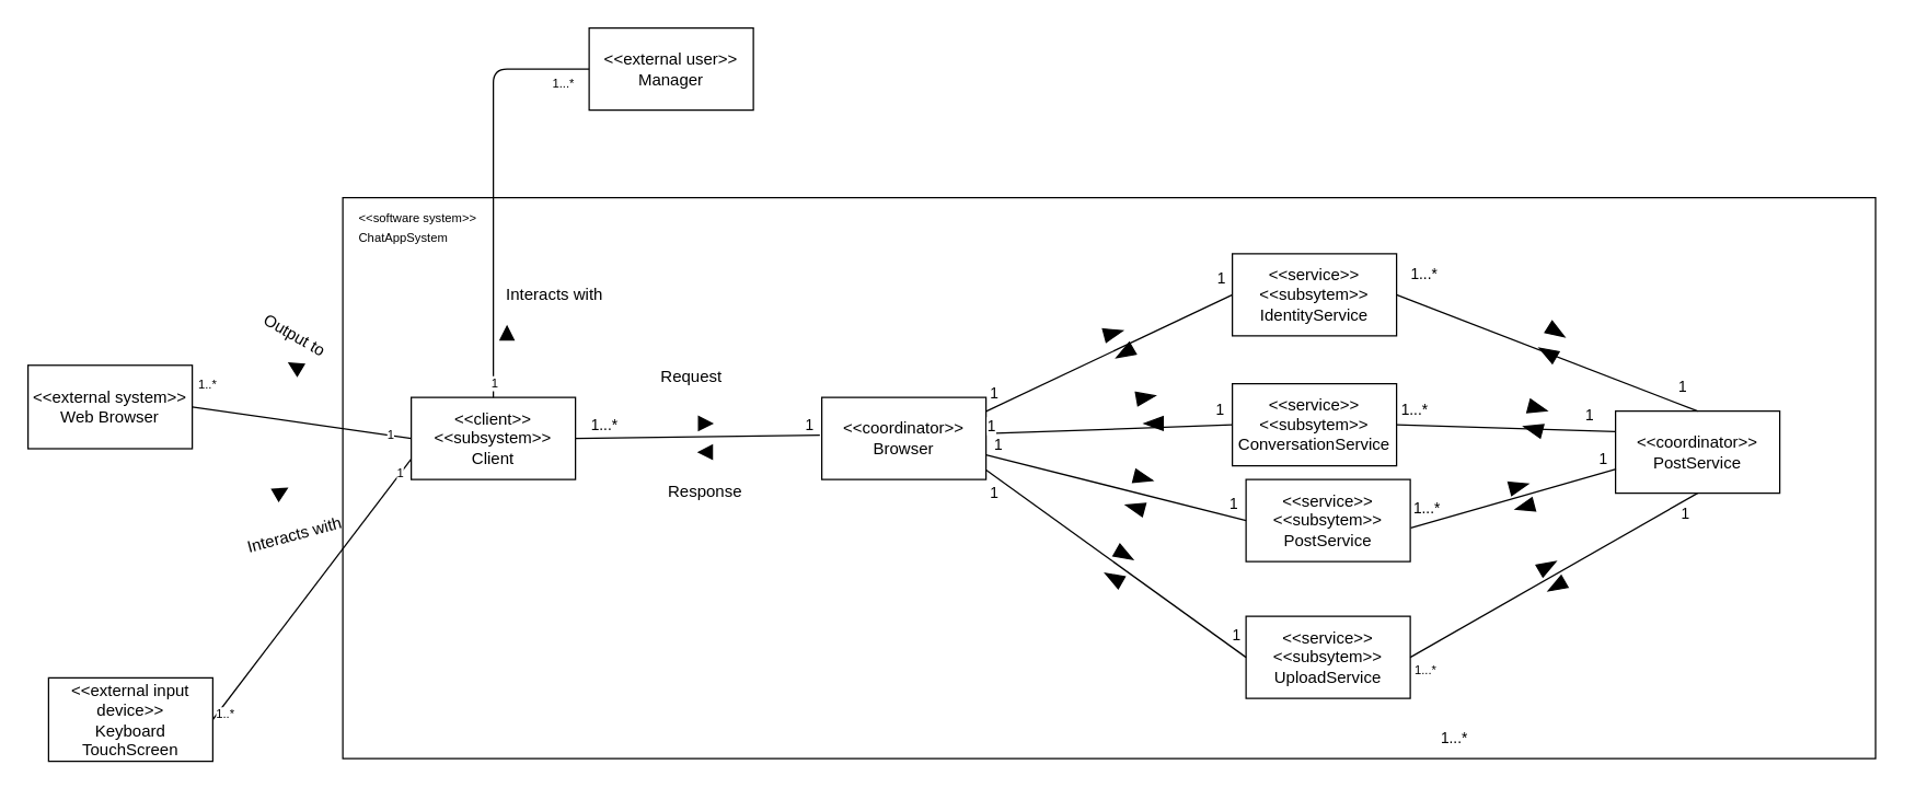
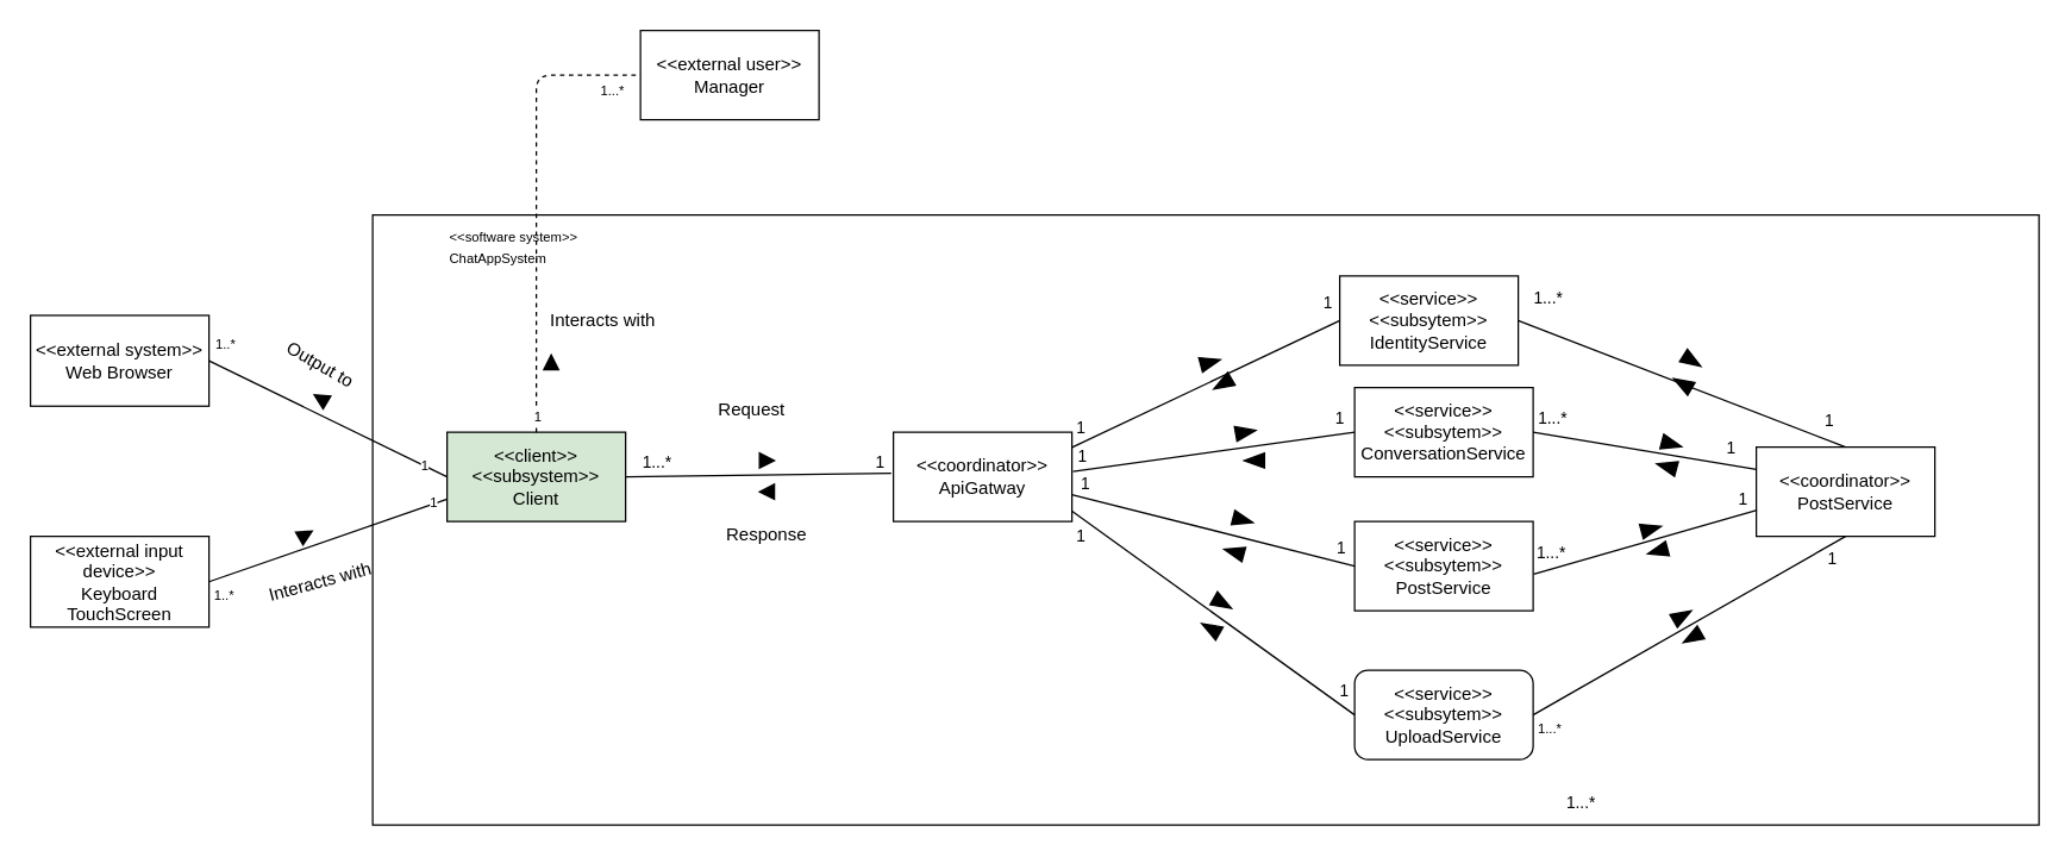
- <mxCell id="49" value="" style="endArrow=none;html=1;fontSize=9;entryX=0;entryY=0.5;entryDx=0;entryDy=0;exitX=0.5;exitY=0;exitDx=0;exitDy=0;" edge="1" parent="1" source="3" target="48"><mxGeometry width="50" height="50" relative="1" as="geometry"><mxPoint x="480" y="230" as="sourcePoint" /><mxPoint x="530" y="180" as="targetPoint" /><Array as="points"><mxPoint x="360" y="50" /></Array></mxGeometry></mxCell>
+ <mxCell id="49" value="" style="endArrow=none;html=1;fontSize=9;entryX=0;entryY=0.5;entryDx=0;entryDy=0;exitX=0.5;exitY=0;exitDx=0;exitDy=0;dashed=1;" edge="1" parent="1" source="3" target="48"><mxGeometry width="50" height="50" relative="1" as="geometry"><mxPoint x="480" y="230" as="sourcePoint" /><mxPoint x="530" y="180" as="targetPoint" /><Array as="points"><mxPoint x="360" y="50" /></Array></mxGeometry></mxCell>
- <mxCell id="39" value="&lt;font style=&quot;font-size: 9px;&quot;&gt;&amp;lt;&amp;lt;software system&amp;gt;&amp;gt;&lt;br&gt;ChatAppSystem&lt;br&gt;&lt;/font&gt;" style="text;html=1;strokeColor=none;fillColor=none;align=left;verticalAlign=middle;whiteSpace=wrap;rounded=0;" vertex="1" parent="1"><mxGeometry x="260" y="150" width="140" height="30" as="geometry" /></mxCell>
+ <mxCell id="39" value="&lt;font style=&quot;font-size: 9px;&quot;&gt;&amp;lt;&amp;lt;software system&amp;gt;&amp;gt;&lt;br&gt;ChatAppSystem&lt;br&gt;&lt;/font&gt;" style="text;html=1;strokeColor=none;fillColor=none;align=left;verticalAlign=middle;whiteSpace=wrap;rounded=0;" vertex="1" parent="1"><mxGeometry x="300" y="150" width="140" height="30" as="geometry" /></mxCell>
- <mxCell id="40" value="&amp;lt;&amp;lt;external system&amp;gt;&amp;gt;&lt;br&gt;Web Browser" style="rounded=0;whiteSpace=wrap;html=1;" vertex="1" parent="1"><mxGeometry x="20" y="266.5" width="120" height="61" as="geometry" /></mxCell>
+ <mxCell id="40" value="&amp;lt;&amp;lt;external system&amp;gt;&amp;gt;&lt;br&gt;Web Browser" style="rounded=0;whiteSpace=wrap;html=1;" vertex="1" parent="1"><mxGeometry x="20" y="211.5" width="120" height="61" as="geometry" /></mxCell>
- <mxCell id="6" value="&amp;lt;&amp;lt;service&amp;gt;&amp;gt;&lt;br style=&quot;border-color: var(--border-color);&quot;&gt;&amp;lt;&amp;lt;subsytem&amp;gt;&amp;gt;&lt;br style=&quot;border-color: var(--border-color);&quot;&gt;ConversationService" style="rounded=0;whiteSpace=wrap;html=1;" vertex="1" parent="1"><mxGeometry x="900" y="280" width="120" height="60" as="geometry" /></mxCell>
+ <mxCell id="6" value="&amp;lt;&amp;lt;service&amp;gt;&amp;gt;&lt;br style=&quot;border-color: var(--border-color);&quot;&gt;&amp;lt;&amp;lt;subsytem&amp;gt;&amp;gt;&lt;br style=&quot;border-color: var(--border-color);&quot;&gt;ConversationService" style="rounded=0;whiteSpace=wrap;html=1;" vertex="1" parent="1"><mxGeometry x="910" y="260" width="120" height="60" as="geometry" /></mxCell>
- <mxCell id="3" value="&amp;lt;&amp;lt;client&amp;gt;&amp;gt;&lt;br&gt;&amp;lt;&amp;lt;subsystem&amp;gt;&amp;gt;&lt;br&gt;Client" style="rounded=0;whiteSpace=wrap;html=1;" vertex="1" parent="1"><mxGeometry x="300" y="290" width="120" height="60" as="geometry" /></mxCell>
+ <mxCell id="3" value="&amp;lt;&amp;lt;client&amp;gt;&amp;gt;&lt;br&gt;&amp;lt;&amp;lt;subsystem&amp;gt;&amp;gt;&lt;br&gt;Client" style="rounded=0;whiteSpace=wrap;html=1;fillColor=#d5e8d4;" vertex="1" parent="1"><mxGeometry x="300" y="290" width="120" height="60" as="geometry" /></mxCell>
- <mxCell id="4" value="&amp;lt;&amp;lt;coordinator&amp;gt;&amp;gt;&lt;br&gt;Browser" style="rounded=0;whiteSpace=wrap;html=1;" vertex="1" parent="1"><mxGeometry x="600" y="290" width="120" height="60" as="geometry" /></mxCell>
+ <mxCell id="4" value="&amp;lt;&amp;lt;coordinator&amp;gt;&amp;gt;&lt;br&gt;ApiGatway" style="rounded=0;whiteSpace=wrap;html=1;" vertex="1" parent="1"><mxGeometry x="600" y="290" width="120" height="60" as="geometry" /></mxCell>
- <mxCell id="7" value="&amp;lt;&amp;lt;service&amp;gt;&amp;gt;&lt;br style=&quot;border-color: var(--border-color);&quot;&gt;&amp;lt;&amp;lt;subsytem&amp;gt;&amp;gt;&lt;br style=&quot;border-color: var(--border-color);&quot;&gt;UploadService" style="rounded=0;whiteSpace=wrap;html=1;" vertex="1" parent="1"><mxGeometry x="910" y="450" width="120" height="60" as="geometry" /></mxCell>
+ <mxCell id="7" value="&amp;lt;&amp;lt;service&amp;gt;&amp;gt;&lt;br style=&quot;border-color: var(--border-color);&quot;&gt;&amp;lt;&amp;lt;subsytem&amp;gt;&amp;gt;&lt;br style=&quot;border-color: var(--border-color);&quot;&gt;UploadService" style="whiteSpace=wrap;html=1;rounded=1;" vertex="1" parent="1"><mxGeometry x="910" y="450" width="120" height="60" as="geometry" /></mxCell>
- <mxCell id="41" value="&amp;lt;&amp;lt;external input device&amp;gt;&amp;gt;&lt;br&gt;Keyboard&lt;div&gt;TouchScreen&lt;/div&gt;" style="rounded=0;whiteSpace=wrap;html=1;" vertex="1" parent="1"><mxGeometry x="35" y="495" width="120" height="61" as="geometry" /></mxCell>
+ <mxCell id="41" value="&amp;lt;&amp;lt;external input device&amp;gt;&amp;gt;&lt;br&gt;Keyboard&lt;div&gt;TouchScreen&lt;/div&gt;" style="rounded=0;whiteSpace=wrap;html=1;" vertex="1" parent="1"><mxGeometry x="20" y="360" width="120" height="61" as="geometry" /></mxCell>
